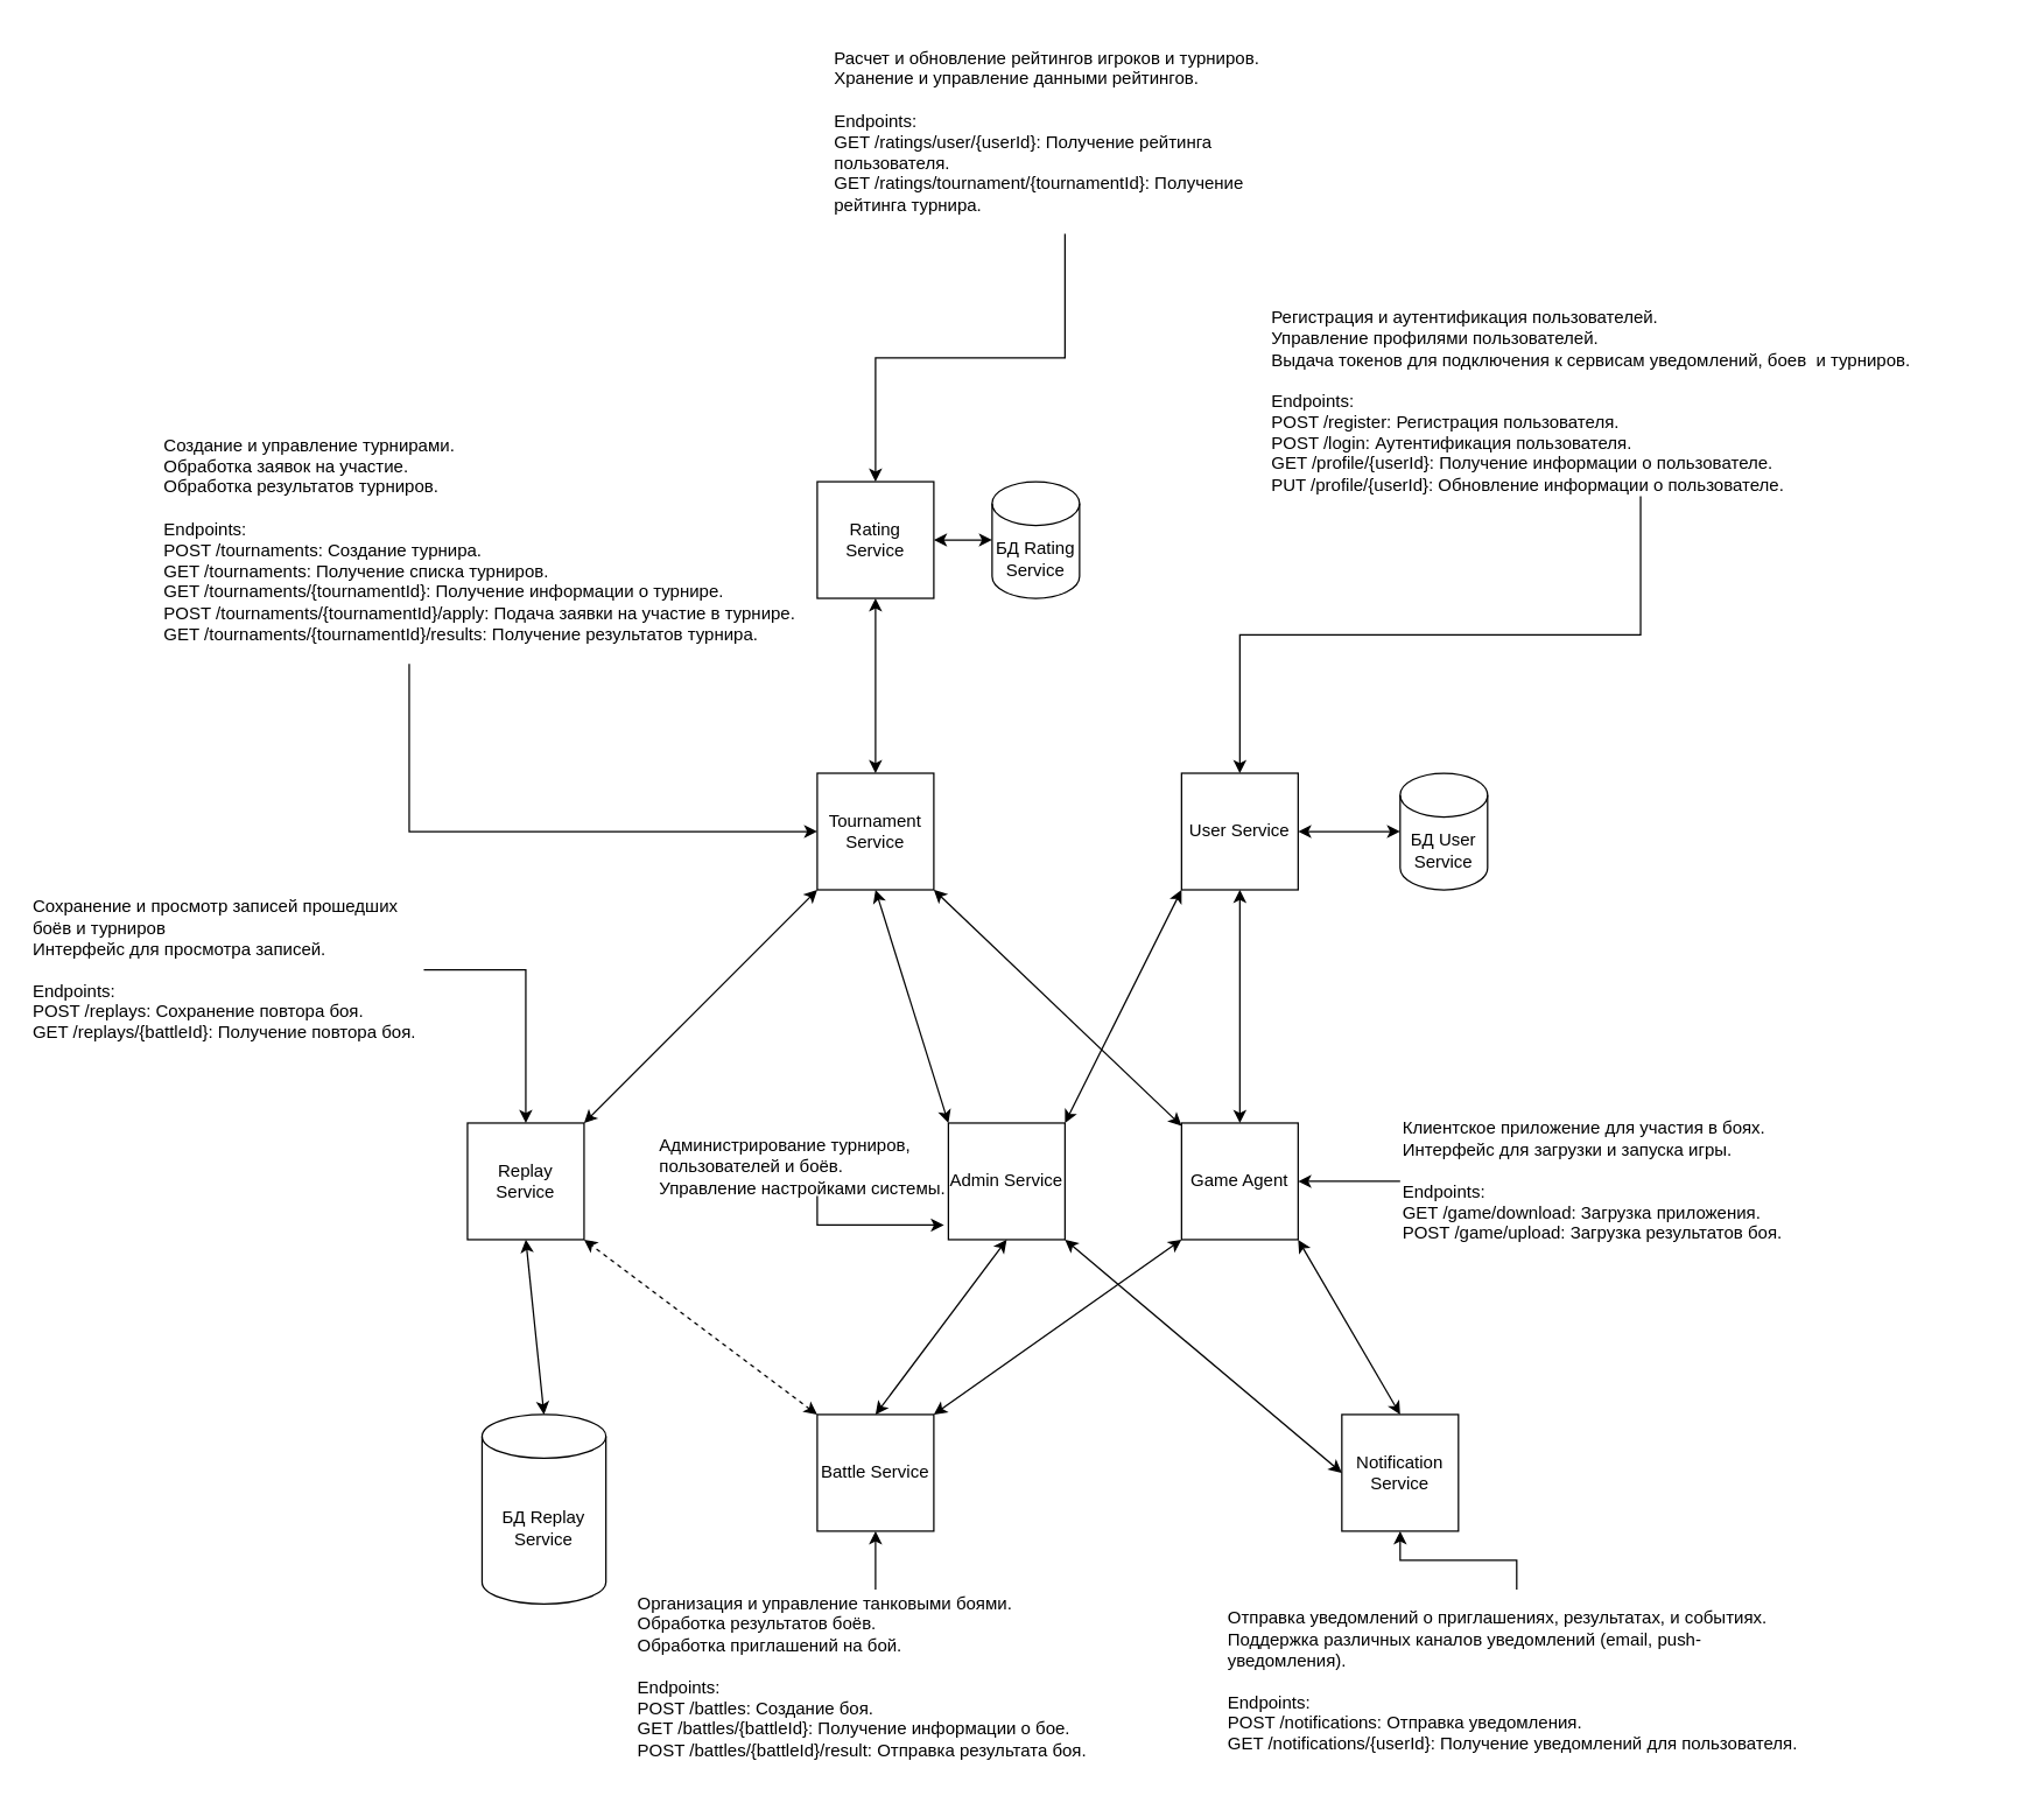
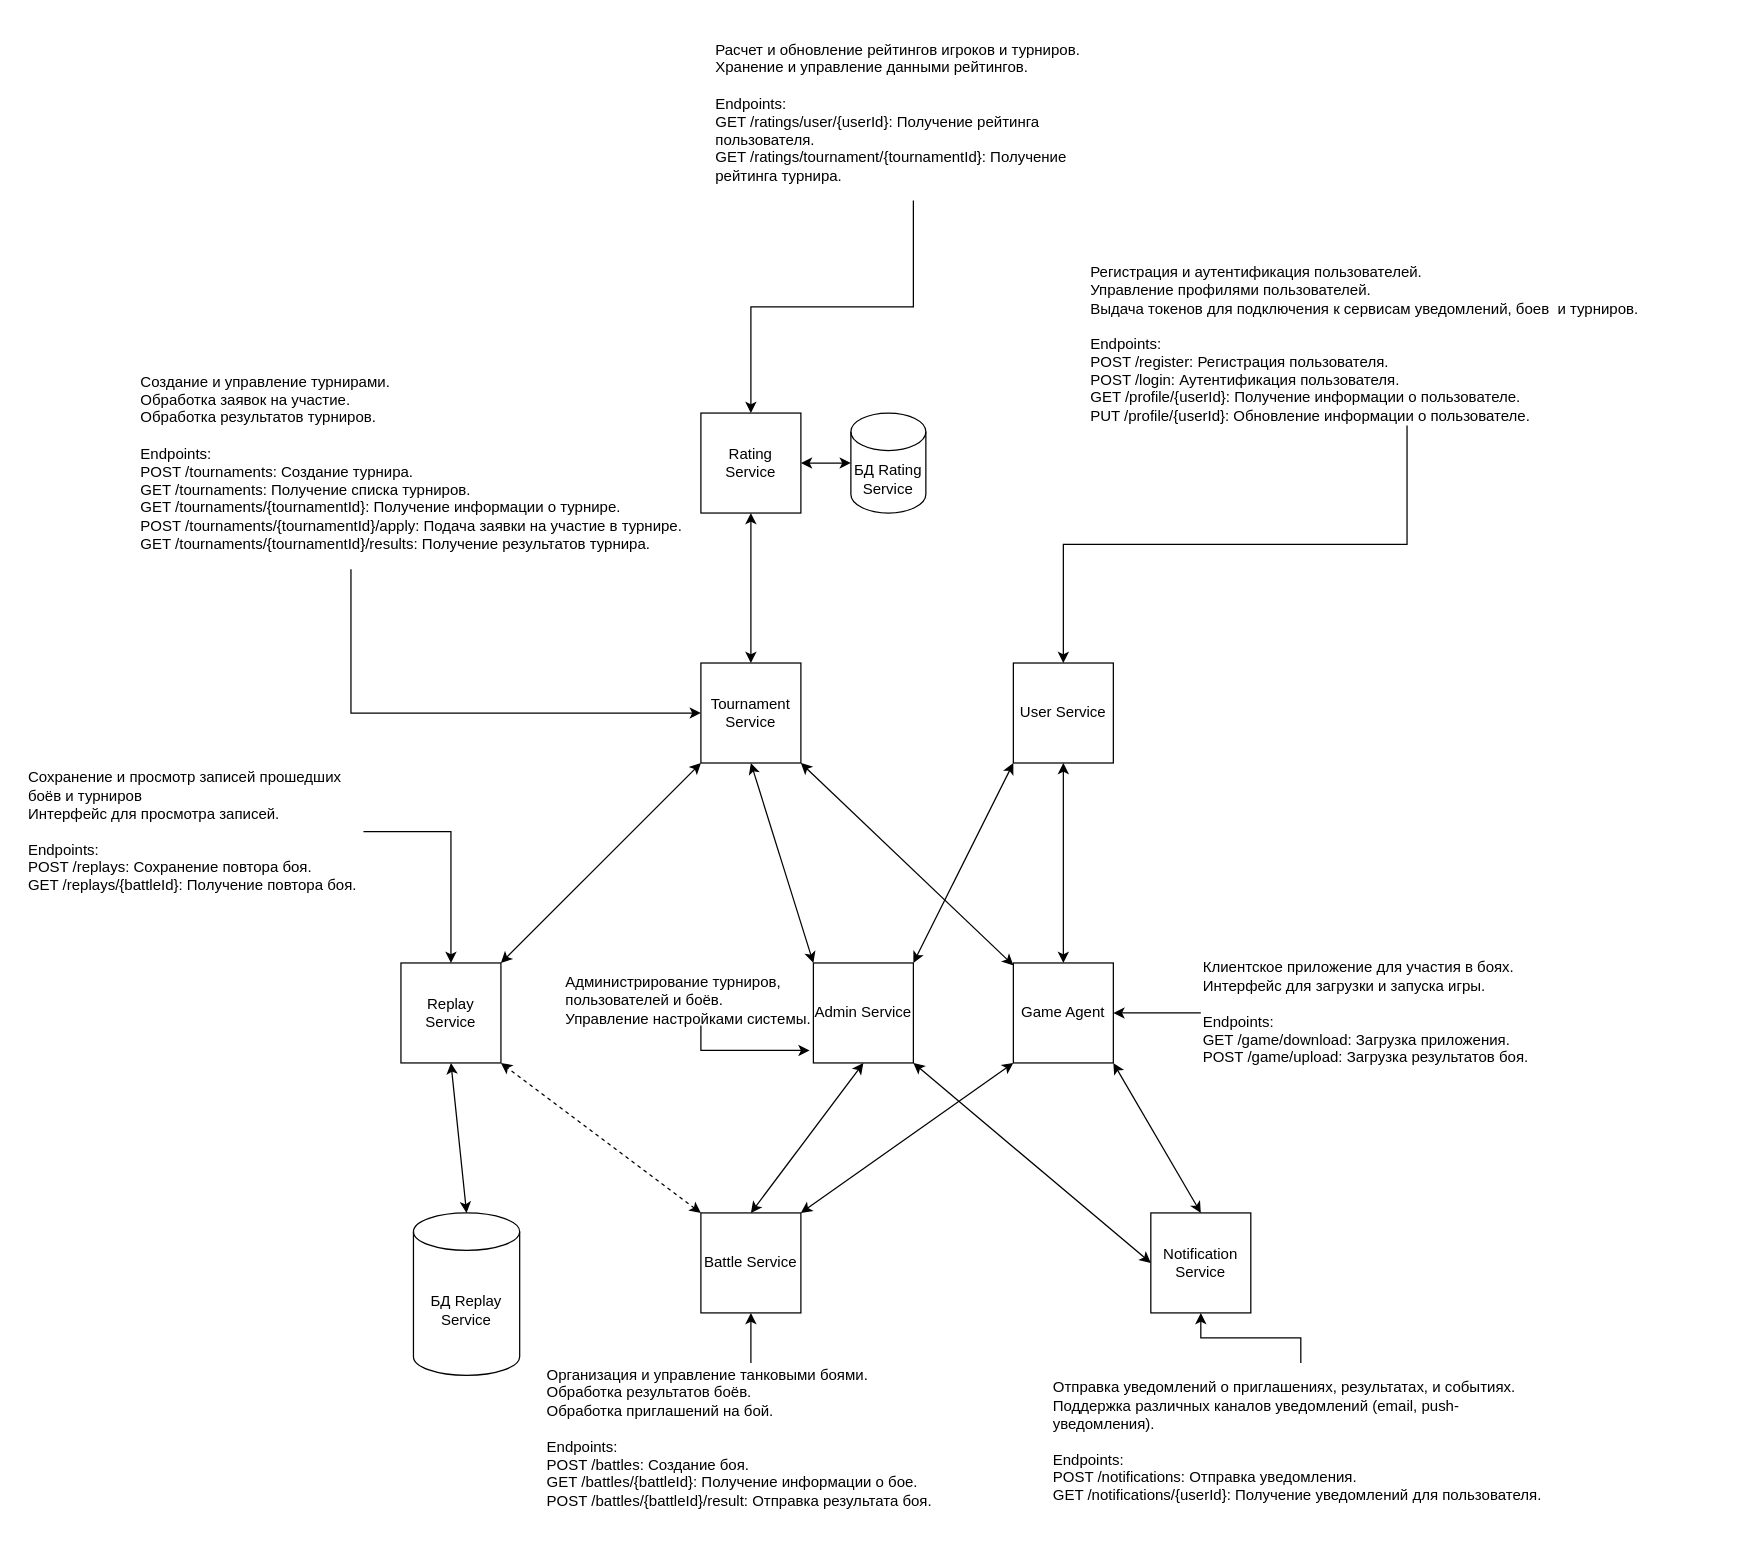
- <mxCell id="12" value="" style="endArrow=classic;startArrow=classic;html=1;rounded=0;entryX=0;entryY=0.5;entryDx=0;entryDy=0;entryPerimeter=0;exitX=1;exitY=0.5;exitDx=0;exitDy=0;" parent="1" source="2" target="11" edge="1"><mxGeometry width="50" height="50" relative="1" as="geometry"><mxPoint x="750" y="860" as="sourcePoint" /><mxPoint x="800" y="810" as="targetPoint" /></mxGeometry></mxCell>
- <mxCell id="11" value="БД&amp;nbsp;User Service" style="shape=cylinder3;whiteSpace=wrap;html=1;boundedLbl=1;backgroundOutline=1;size=15;" parent="1" vertex="1"><mxGeometry x="960" y="530" width="60" height="80" as="geometry" /></mxCell>
